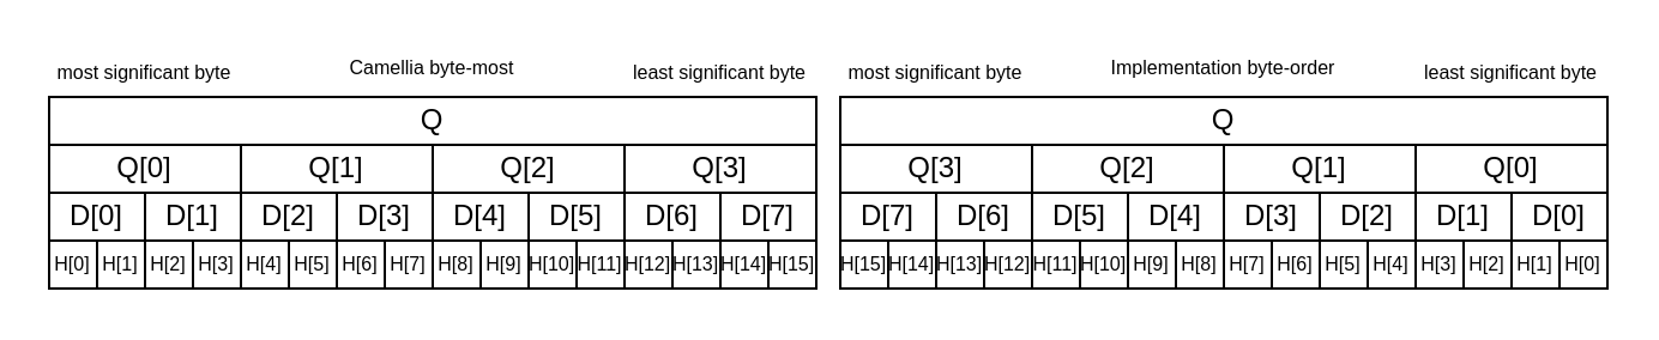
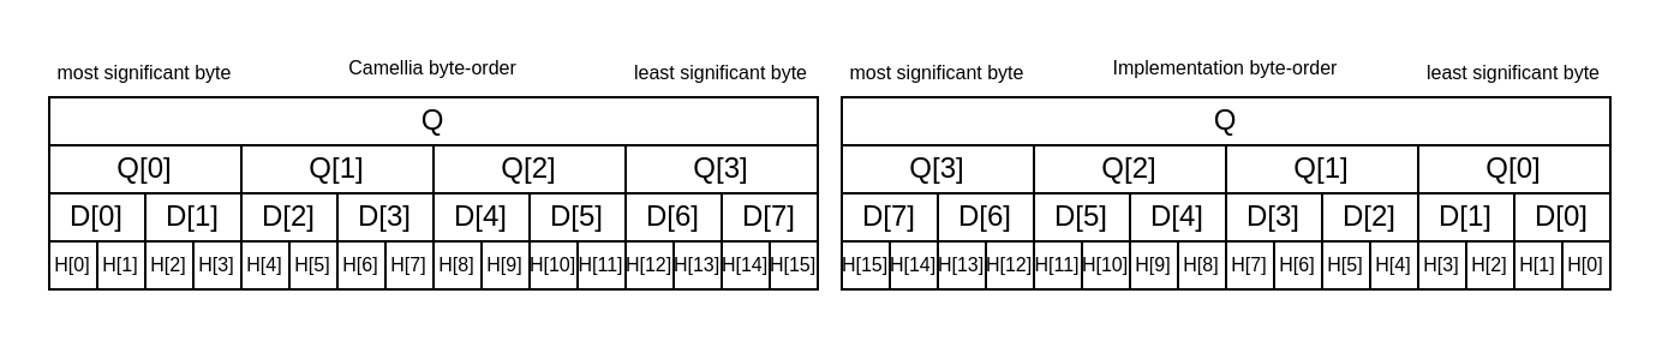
- <mxCell id="33" value="Camellia byte-most" style="text;html=1;strokeColor=none;fillColor=none;align=center;verticalAlign=middle;whiteSpace=wrap;rounded=0;fontSize=8;" vertex="1" parent="1"><mxGeometry x="130" y="20" width="100" height="15" as="geometry" /></mxCell>
+ <mxCell id="33" value="Camellia byte-order" style="text;html=1;strokeColor=none;fillColor=none;align=center;verticalAlign=middle;whiteSpace=wrap;rounded=0;fontSize=8;" vertex="1" parent="1"><mxGeometry x="130" y="20" width="100" height="15" as="geometry" /></mxCell>
